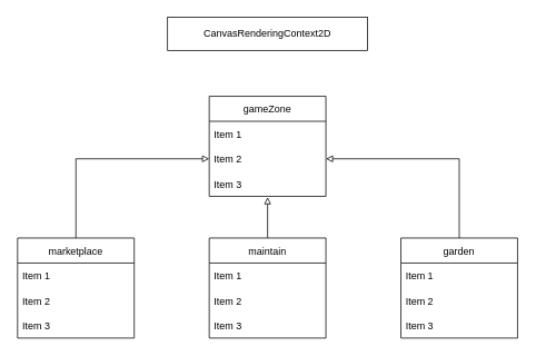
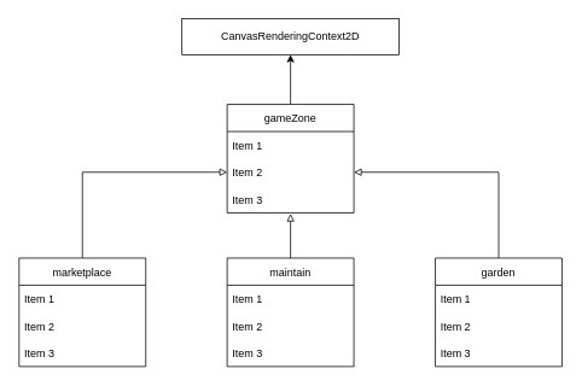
+ <mxCell id="3" style="edgeStyle=orthogonalEdgeStyle;rounded=0;orthogonalLoop=1;jettySize=auto;html=1;entryX=0.5;entryY=1;entryDx=0;entryDy=0;" edge="1" parent="1" source="4" target="2"><mxGeometry relative="1" as="geometry" /></mxCell>
